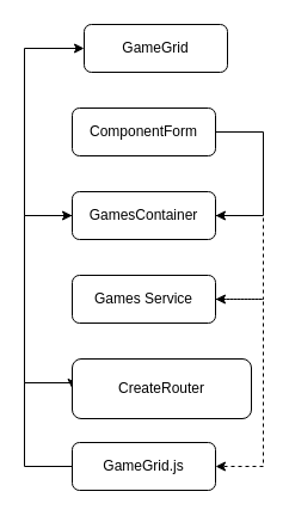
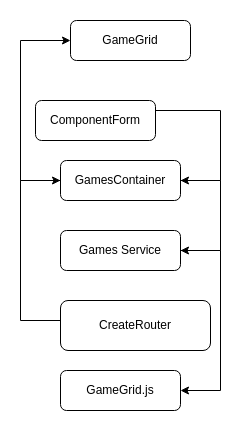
- <mxCell id="4" value="ComponentForm" style="rounded=1;whiteSpace=wrap;html=1;fontSize=12;glass=0;strokeWidth=1;shadow=0;" parent="1" vertex="1"><mxGeometry x="60" y="90" width="120" height="40" as="geometry" /></mxCell>
+ <mxCell id="4" value="ComponentForm" style="rounded=1;whiteSpace=wrap;html=1;fontSize=12;glass=0;strokeWidth=1;shadow=0;" parent="1" vertex="1"><mxGeometry x="35" y="100" width="120" height="40" as="geometry" /></mxCell>
- <mxCell id="9" style="edgeStyle=orthogonalEdgeStyle;rounded=0;orthogonalLoop=1;jettySize=auto;html=1;exitX=1;exitY=0.5;exitDx=0;exitDy=0;entryX=1;entryY=0.5;entryDx=0;entryDy=0;dashed=1;" edge="1" parent="1" source="11" target="8"><mxGeometry relative="1" as="geometry"><Array as="points"><mxPoint x="220" y="180" /><mxPoint x="220" y="250" /></Array></mxGeometry></mxCell>
+ <mxCell id="9" style="edgeStyle=orthogonalEdgeStyle;rounded=0;orthogonalLoop=1;jettySize=auto;html=1;exitX=1;exitY=0.5;exitDx=0;exitDy=0;entryX=1;entryY=0.5;entryDx=0;entryDy=0;" edge="1" parent="1" source="11" target="8"><mxGeometry relative="1" as="geometry"><Array as="points"><mxPoint x="220" y="180" /><mxPoint x="220" y="250" /></Array></mxGeometry></mxCell>
- <mxCell id="7" style="edgeStyle=orthogonalEdgeStyle;rounded=0;orthogonalLoop=1;jettySize=auto;html=1;exitX=1;exitY=0.5;exitDx=0;exitDy=0;entryX=1;entryY=0.5;entryDx=0;entryDy=0;dashed=1;" edge="1" parent="1" source="8" target="6"><mxGeometry relative="1" as="geometry"><Array as="points"><mxPoint x="220" y="250" /><mxPoint x="220" y="390" /></Array></mxGeometry></mxCell>
+ <mxCell id="7" style="edgeStyle=orthogonalEdgeStyle;rounded=0;orthogonalLoop=1;jettySize=auto;html=1;exitX=1;exitY=0.5;exitDx=0;exitDy=0;entryX=1;entryY=0.5;entryDx=0;entryDy=0;" edge="1" parent="1" source="8" target="6"><mxGeometry relative="1" as="geometry"><Array as="points"><mxPoint x="220" y="250" /><mxPoint x="220" y="390" /></Array></mxGeometry></mxCell>
- <mxCell id="5" style="edgeStyle=orthogonalEdgeStyle;rounded=0;orthogonalLoop=1;jettySize=auto;html=1;exitX=0;exitY=0.5;exitDx=0;exitDy=0;entryX=0;entryY=0.5;entryDx=0;entryDy=0;" edge="1" parent="1" source="6" target="13"><mxGeometry relative="1" as="geometry"><Array as="points"><mxPoint x="20" y="390" /><mxPoint x="20" y="320" /></Array></mxGeometry></mxCell>
